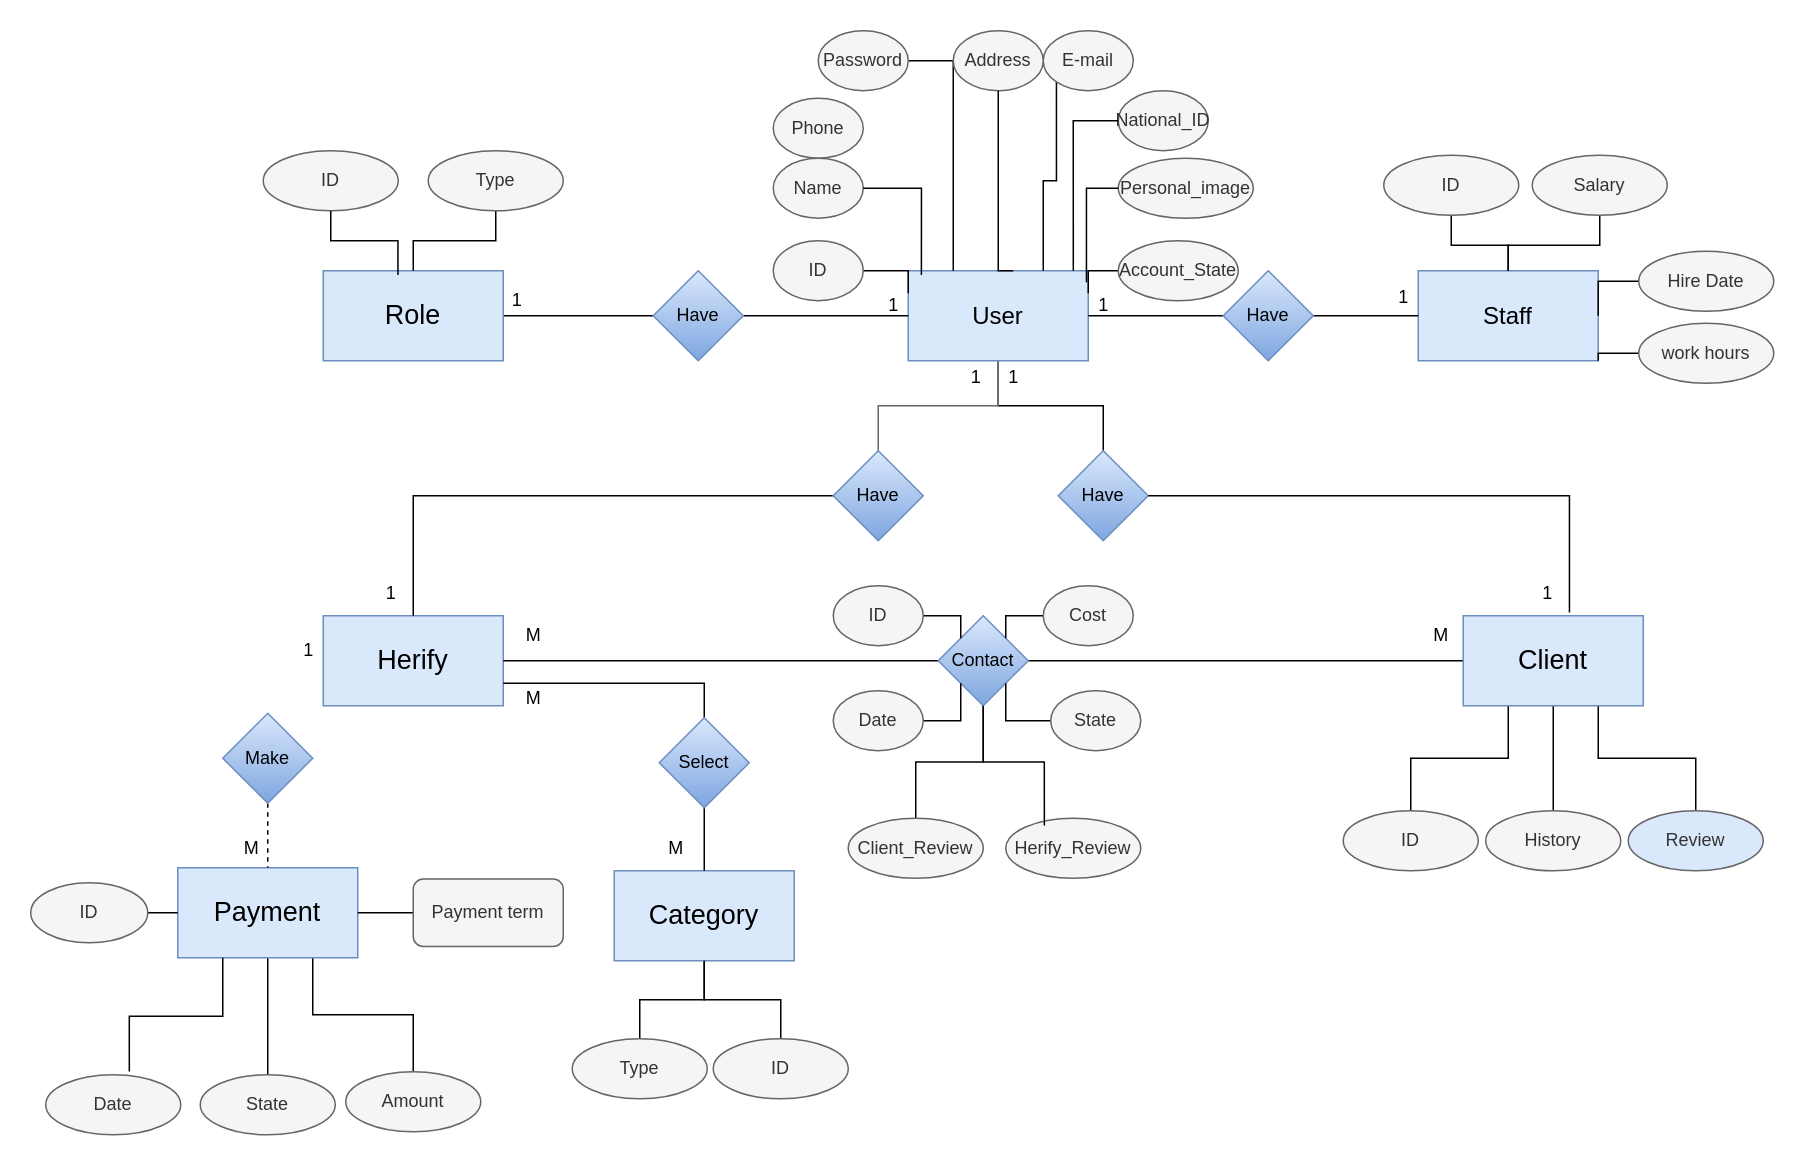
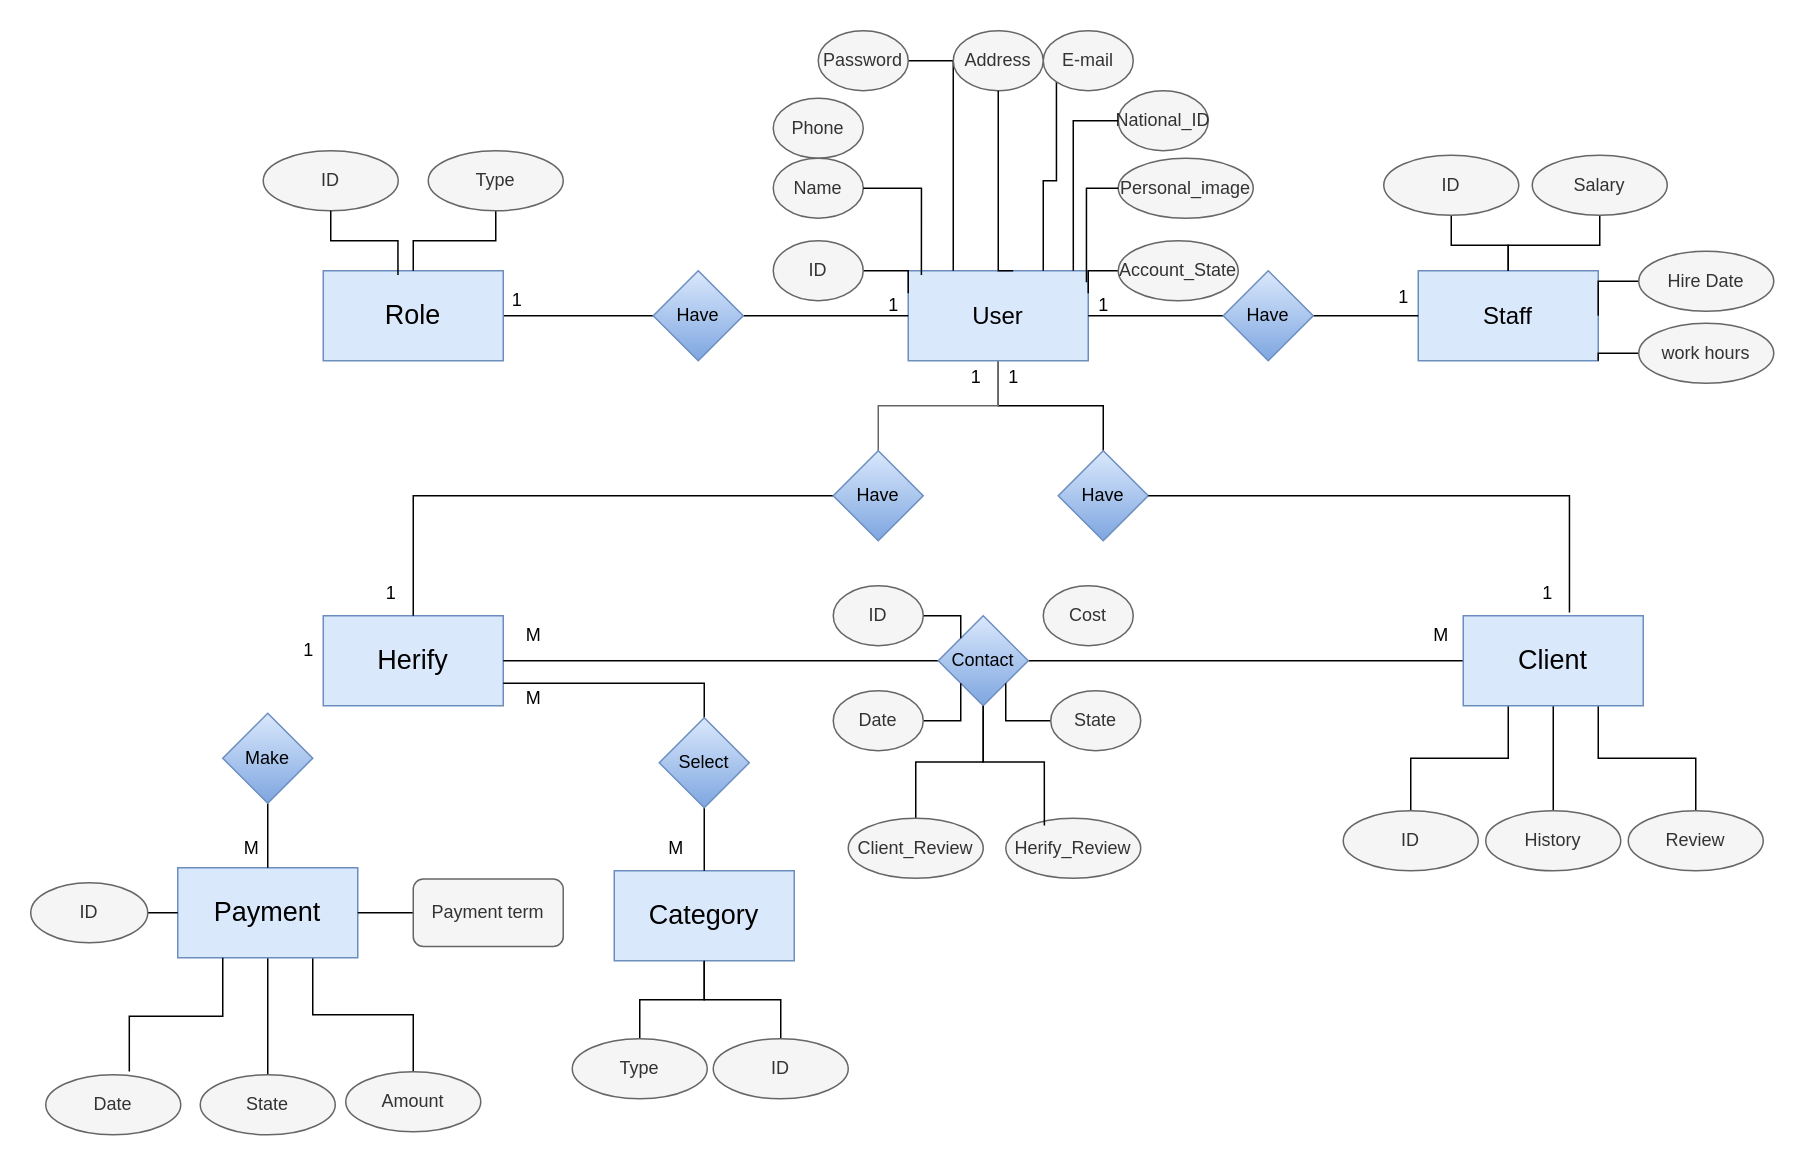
- <mxCell id="81" style="edgeStyle=orthogonalEdgeStyle;rounded=0;orthogonalLoop=1;jettySize=auto;html=1;exitX=0;exitY=0.5;exitDx=0;exitDy=0;entryX=1;entryY=0;entryDx=0;entryDy=0;endArrow=none;endFill=0;" edge="1" parent="1" source="82" target="27"><mxGeometry relative="1" as="geometry" /></mxCell>
- <mxCell id="38" style="edgeStyle=orthogonalEdgeStyle;rounded=0;orthogonalLoop=1;jettySize=auto;html=1;entryX=0.5;entryY=0;entryDx=0;entryDy=0;endArrow=none;endFill=0;dashed=1;" edge="1" parent="1" source="39" target="34"><mxGeometry relative="1" as="geometry" /></mxCell>
+ <mxCell id="38" style="edgeStyle=orthogonalEdgeStyle;rounded=0;orthogonalLoop=1;jettySize=auto;html=1;entryX=0.5;entryY=0;entryDx=0;entryDy=0;endArrow=none;endFill=0;" edge="1" parent="1" source="39" target="34"><mxGeometry relative="1" as="geometry" /></mxCell>
- <mxCell id="59" value="Review" style="ellipse;whiteSpace=wrap;html=1;fillColor=#dae8fc;fontColor=#333333;strokeColor=#666666;" vertex="1" parent="1"><mxGeometry x="1085" y="540" width="90" height="40" as="geometry" /></mxCell>
+ <mxCell id="59" value="Review" style="ellipse;whiteSpace=wrap;html=1;fillColor=#f5f5f5;fontColor=#333333;strokeColor=#666666;" vertex="1" parent="1"><mxGeometry x="1085" y="540" width="90" height="40" as="geometry" /></mxCell>
